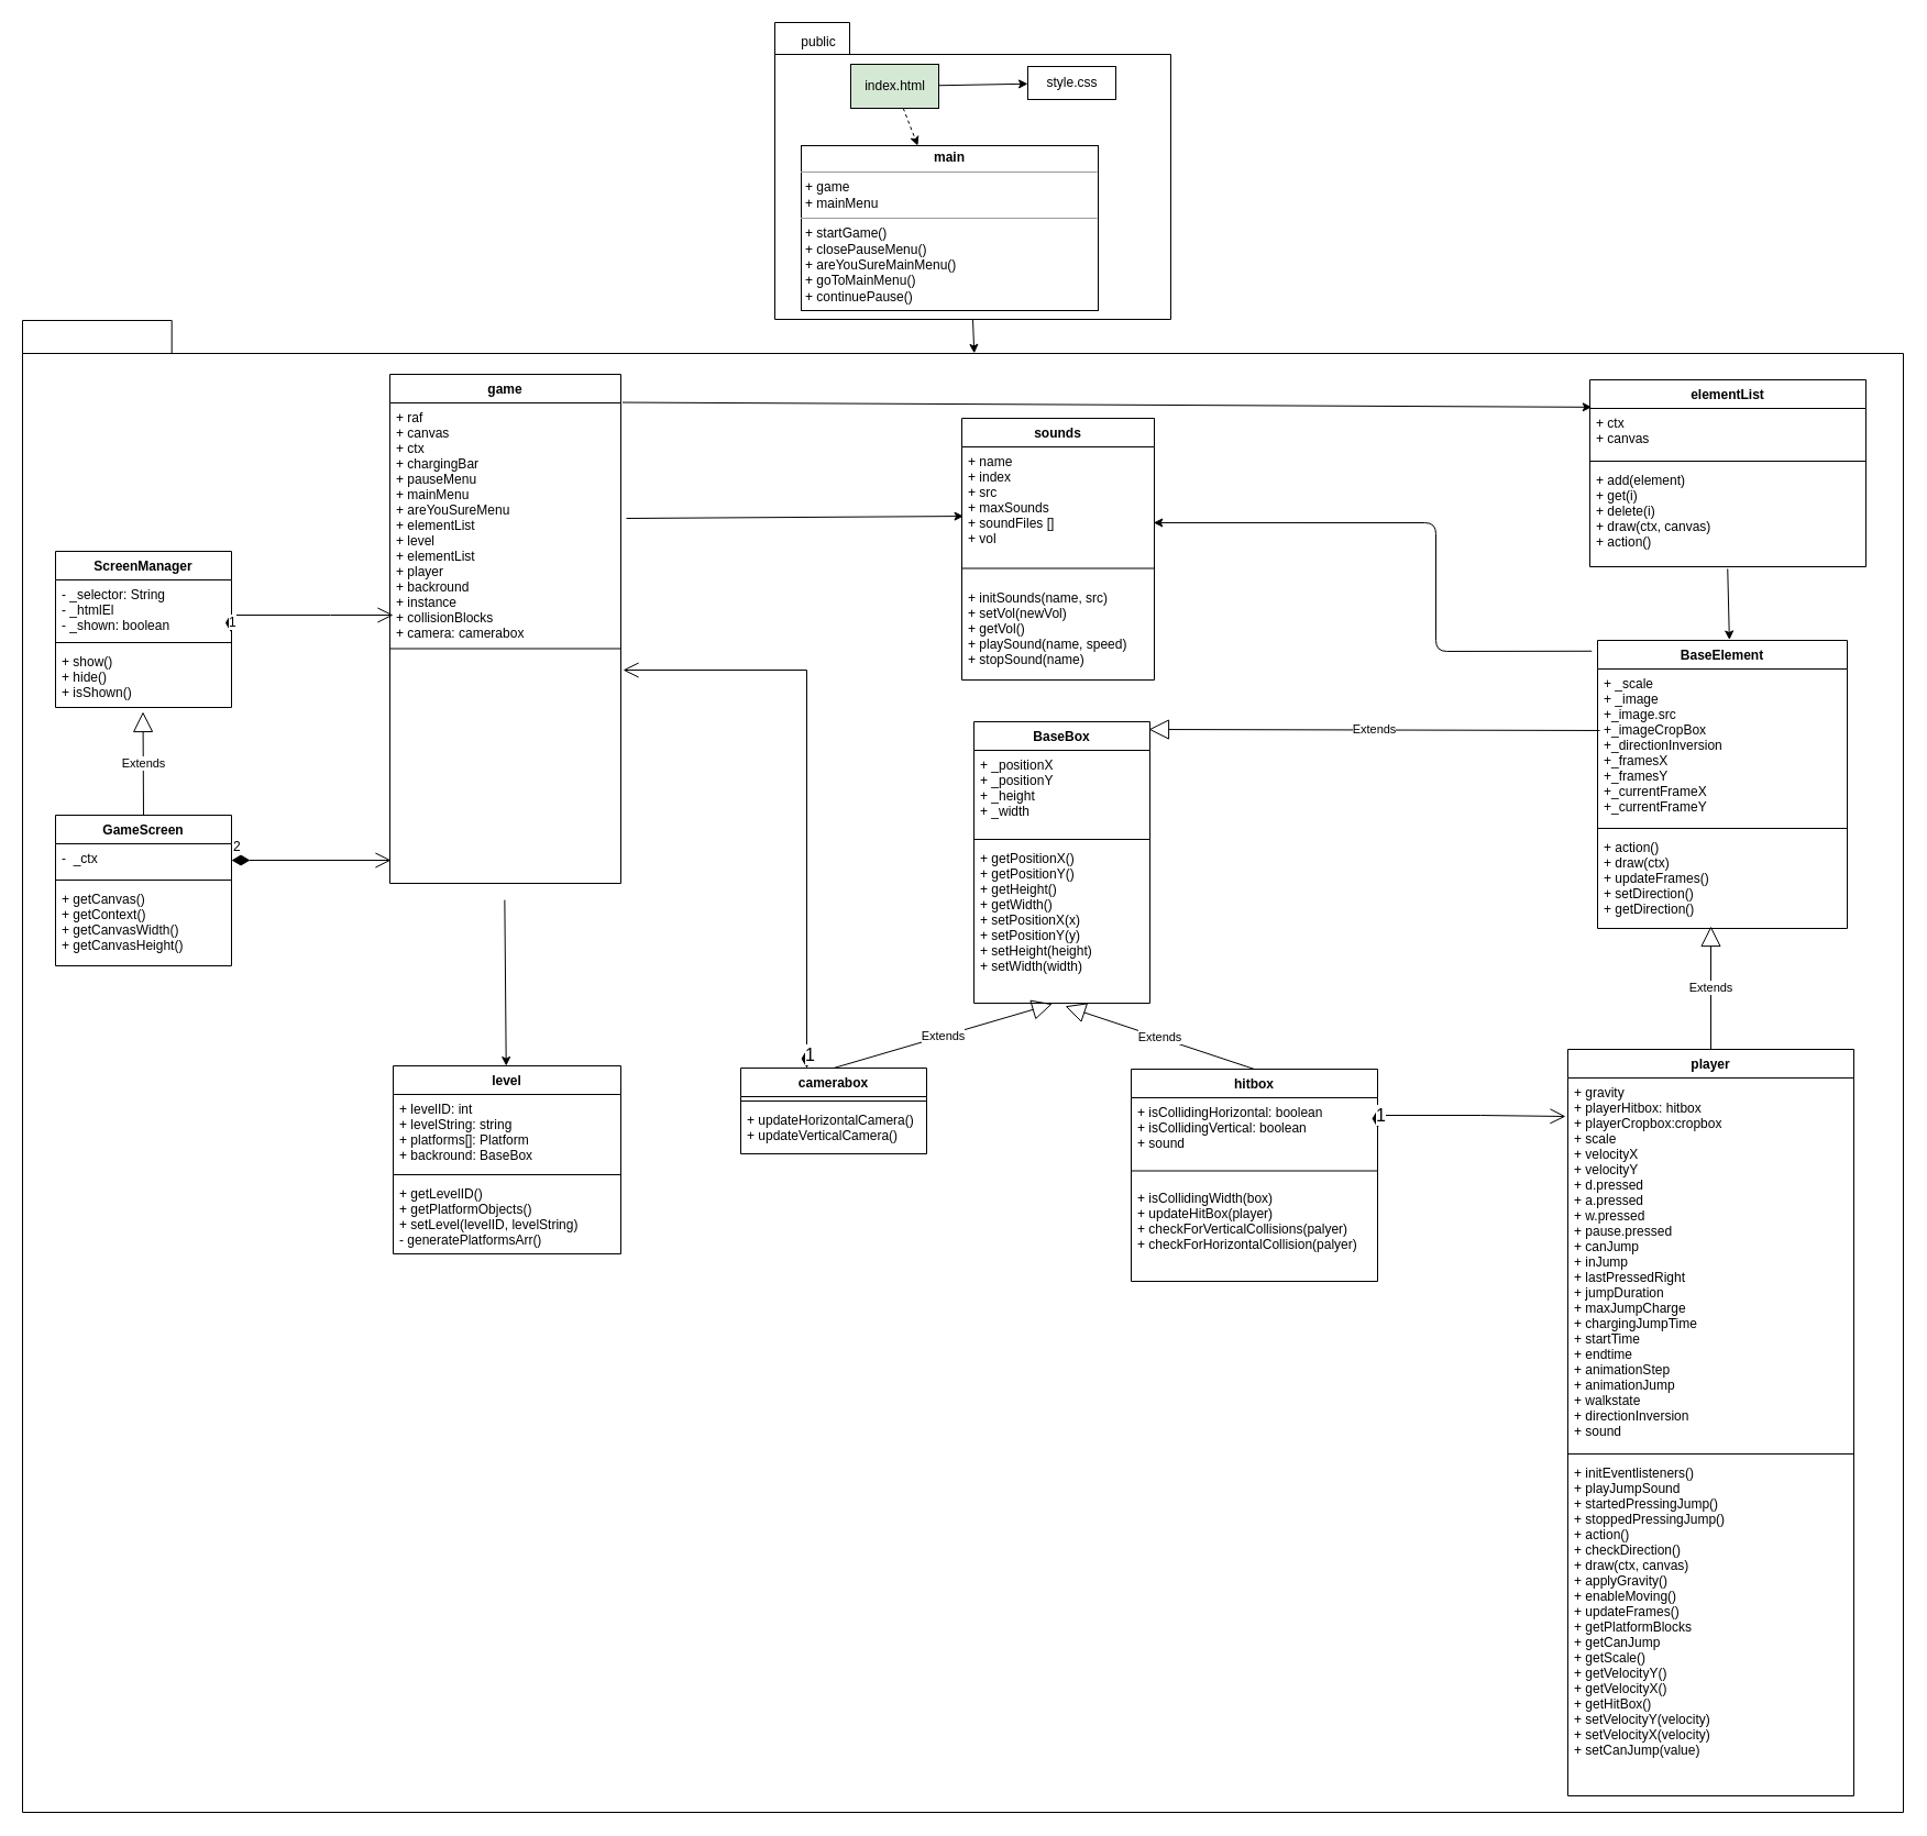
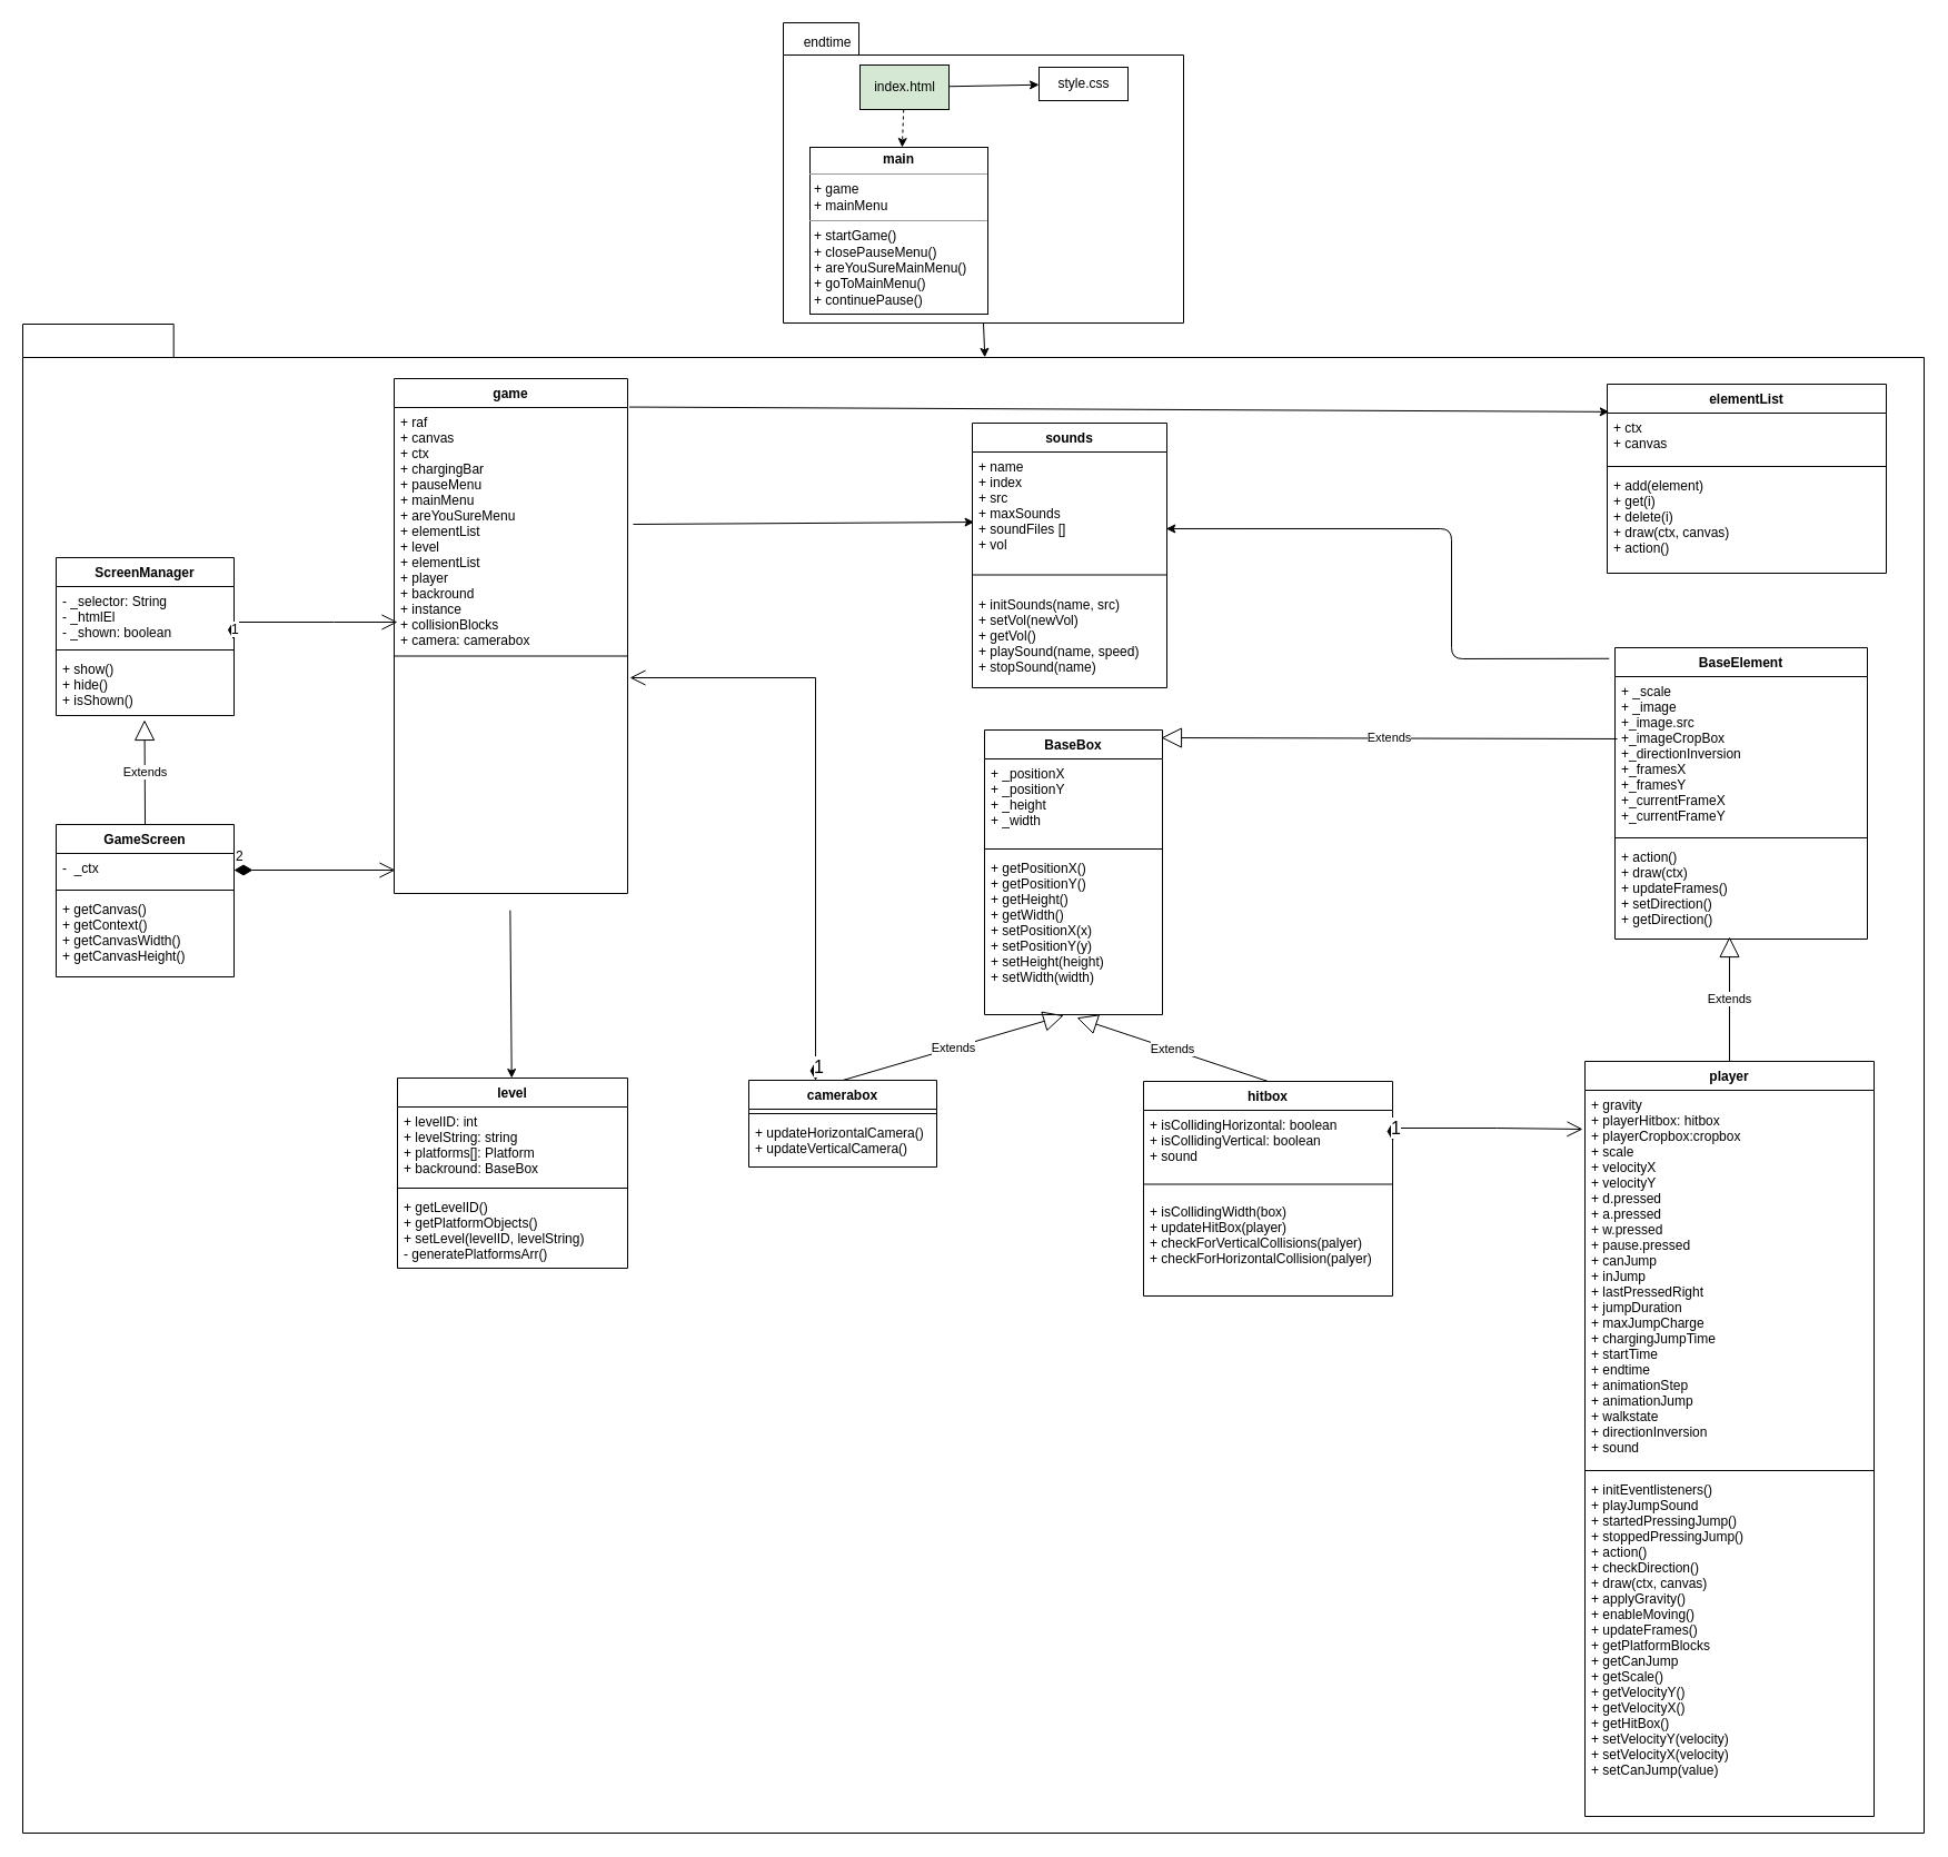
- <mxCell id="9" value="public" style="text;html=1;strokeColor=none;fillColor=none;align=center;verticalAlign=middle;whiteSpace=wrap;rounded=0;" parent="1" vertex="1"><mxGeometry x="714" y="23" width="60" height="30" as="geometry" /></mxCell>
+ <mxCell id="9" value="endtime" style="text;html=1;strokeColor=none;fillColor=none;align=center;verticalAlign=middle;whiteSpace=wrap;rounded=0;" parent="1" vertex="1"><mxGeometry x="714" y="23" width="60" height="30" as="geometry" /></mxCell>
- <mxCell id="4" value="&lt;p style=&quot;margin:0px;margin-top:4px;text-align:center;&quot;&gt;&lt;b&gt;main&lt;/b&gt;&lt;/p&gt;&lt;hr size=&quot;1&quot;&gt;&lt;p style=&quot;margin:0px;margin-left:4px;&quot;&gt;+ game&lt;/p&gt;&lt;p style=&quot;margin:0px;margin-left:4px;&quot;&gt;+ mainMenu&lt;/p&gt;&lt;hr size=&quot;1&quot;&gt;&lt;p style=&quot;margin:0px;margin-left:4px;&quot;&gt;+ startGame()&lt;/p&gt;&lt;p style=&quot;margin:0px;margin-left:4px;&quot;&gt;+ closePauseMenu()&lt;/p&gt;&lt;p style=&quot;margin:0px;margin-left:4px;&quot;&gt;+ areYouSureMainMenu()&lt;/p&gt;&lt;p style=&quot;margin:0px;margin-left:4px;&quot;&gt;+ goToMainMenu()&lt;/p&gt;&lt;p style=&quot;margin:0px;margin-left:4px;&quot;&gt;+ continuePause()&lt;/p&gt;" style="verticalAlign=top;align=left;overflow=fill;fontSize=12;fontFamily=Helvetica;html=1;" parent="1" vertex="1"><mxGeometry x="728" y="132" width="270" height="150" as="geometry" /></mxCell>
+ <mxCell id="4" value="&lt;p style=&quot;margin:0px;margin-top:4px;text-align:center;&quot;&gt;&lt;b&gt;main&lt;/b&gt;&lt;/p&gt;&lt;hr size=&quot;1&quot;&gt;&lt;p style=&quot;margin:0px;margin-left:4px;&quot;&gt;+ game&lt;/p&gt;&lt;p style=&quot;margin:0px;margin-left:4px;&quot;&gt;+ mainMenu&lt;/p&gt;&lt;hr size=&quot;1&quot;&gt;&lt;p style=&quot;margin:0px;margin-left:4px;&quot;&gt;+ startGame()&lt;/p&gt;&lt;p style=&quot;margin:0px;margin-left:4px;&quot;&gt;+ closePauseMenu()&lt;/p&gt;&lt;p style=&quot;margin:0px;margin-left:4px;&quot;&gt;+ areYouSureMainMenu()&lt;/p&gt;&lt;p style=&quot;margin:0px;margin-left:4px;&quot;&gt;+ goToMainMenu()&lt;/p&gt;&lt;p style=&quot;margin:0px;margin-left:4px;&quot;&gt;+ continuePause()&lt;/p&gt;" style="verticalAlign=top;align=left;overflow=fill;fontSize=12;fontFamily=Helvetica;html=1;" parent="1" vertex="1"><mxGeometry x="728" y="132" width="160" height="150" as="geometry" /></mxCell>
- <mxCell id="22" style="edgeStyle=none;html=1;exitX=0.499;exitY=1.021;exitDx=0;exitDy=0;exitPerimeter=0;entryX=0.528;entryY=-0.002;entryDx=0;entryDy=0;entryPerimeter=0;" parent="1" source="17" target="18" edge="1"><mxGeometry relative="1" as="geometry"><mxPoint x="1037" y="521" as="sourcePoint" /></mxGeometry></mxCell>
